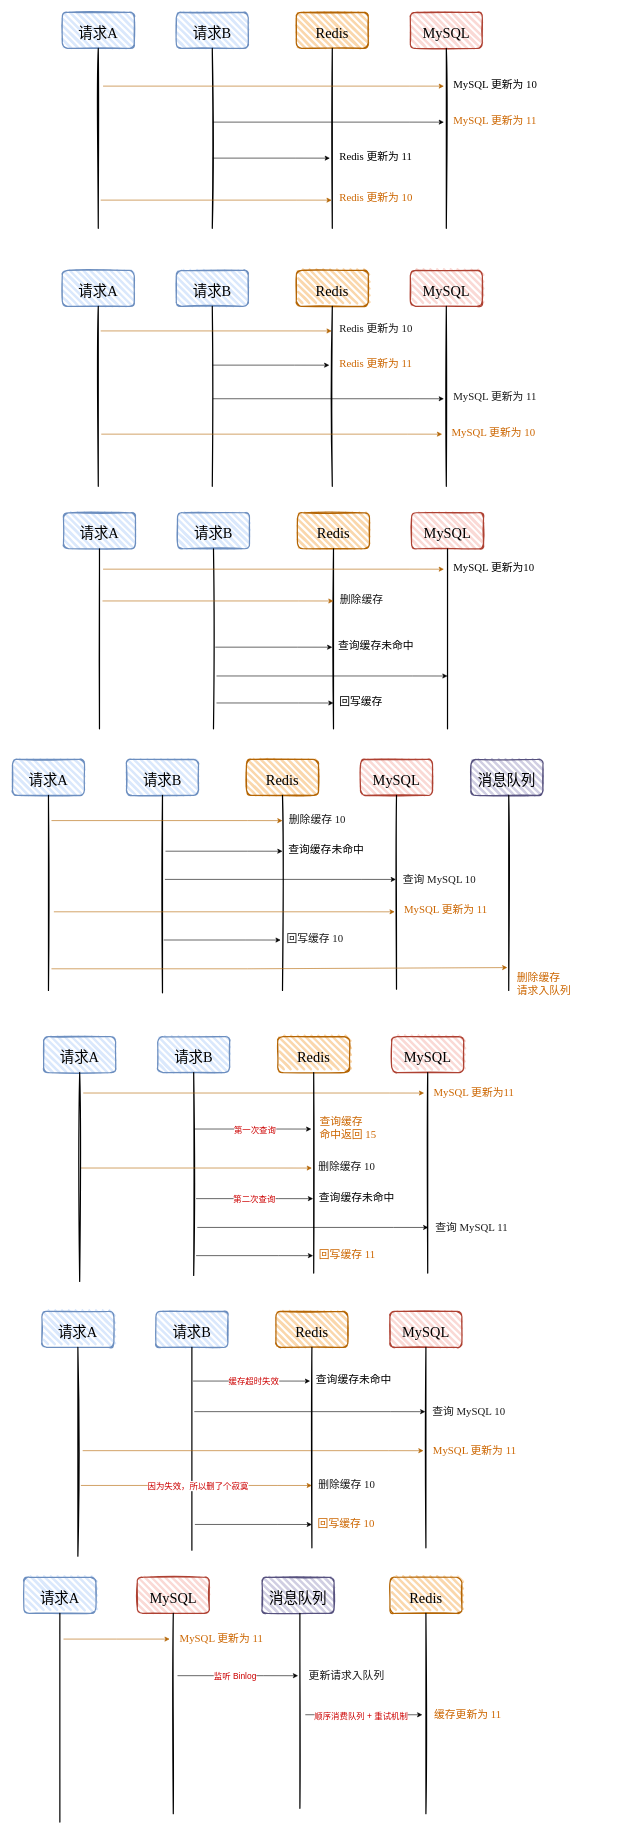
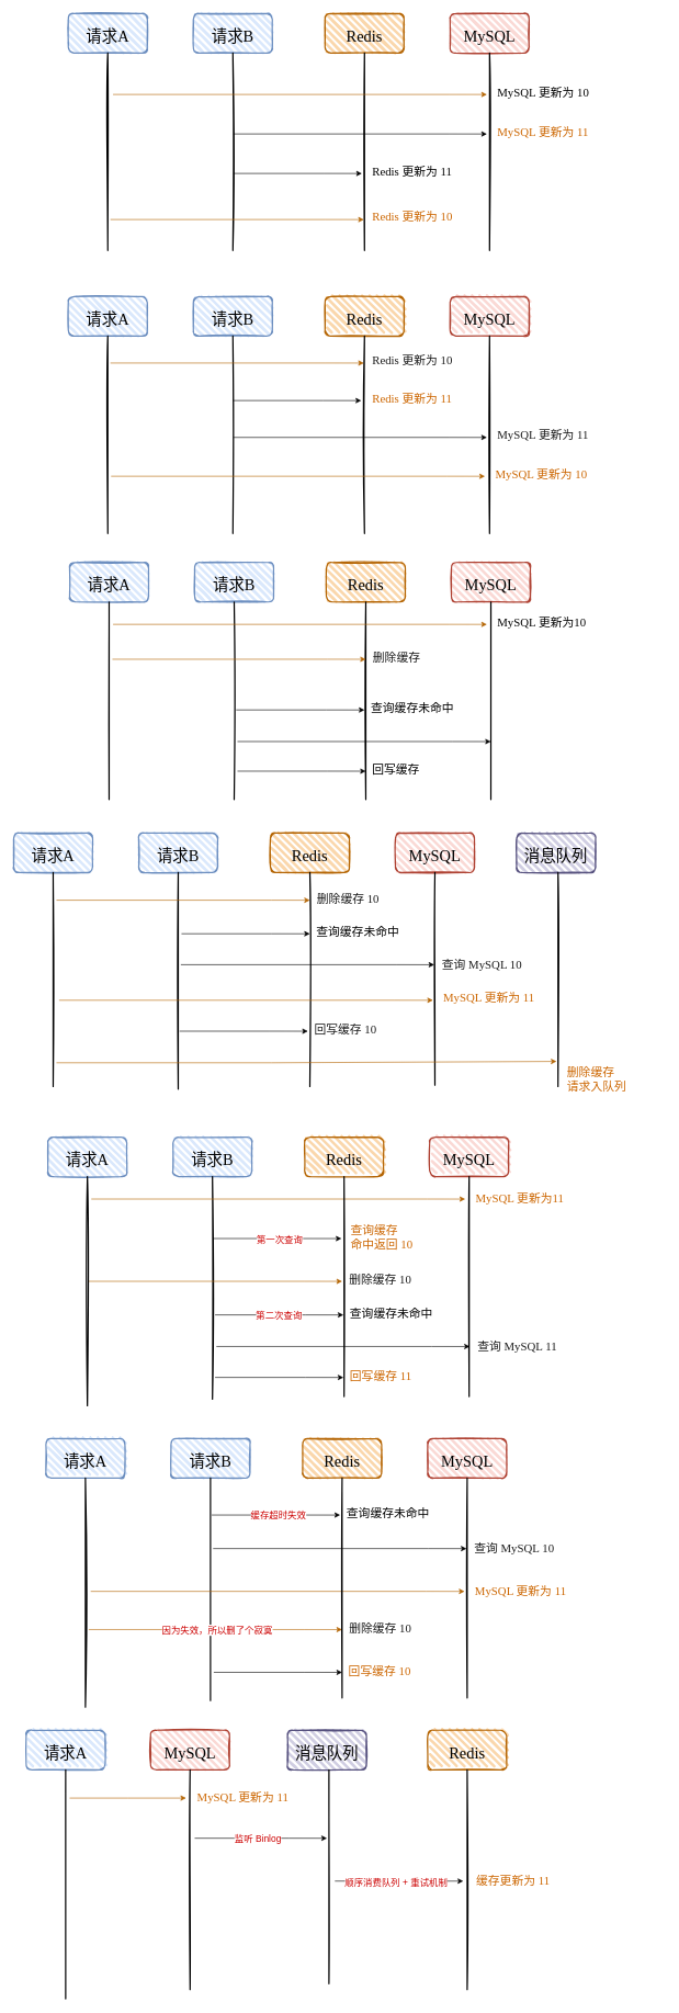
- <mxCell id="84" value="&lt;font style=&quot;font-size: 18px&quot; color=&quot;#cc6600&quot;&gt;查询缓存&lt;br&gt;命中返回 15&lt;/font&gt;" style="text;whiteSpace=wrap;html=1;fontSize=18;fontFamily=Comic Sans MS;" vertex="1" parent="1"><mxGeometry x="530" y="1852" width="194" height="37" as="geometry" /></mxCell>
+ <mxCell id="84" value="&lt;font style=&quot;font-size: 18px&quot; color=&quot;#cc6600&quot;&gt;查询缓存&lt;br&gt;命中返回 10&lt;/font&gt;" style="text;whiteSpace=wrap;html=1;fontSize=18;fontFamily=Comic Sans MS;" vertex="1" parent="1"><mxGeometry x="530" y="1852" width="194" height="37" as="geometry" /></mxCell>
- <mxCell id="120" value="&lt;font color=&quot;#1a1a1a&quot;&gt;更新请求入队列&lt;/font&gt;" style="text;whiteSpace=wrap;html=1;fontSize=18;fontFamily=Comic Sans MS;" vertex="1" parent="1"><mxGeometry x="512" y="2775" width="140" height="37" as="geometry" /></mxCell>
